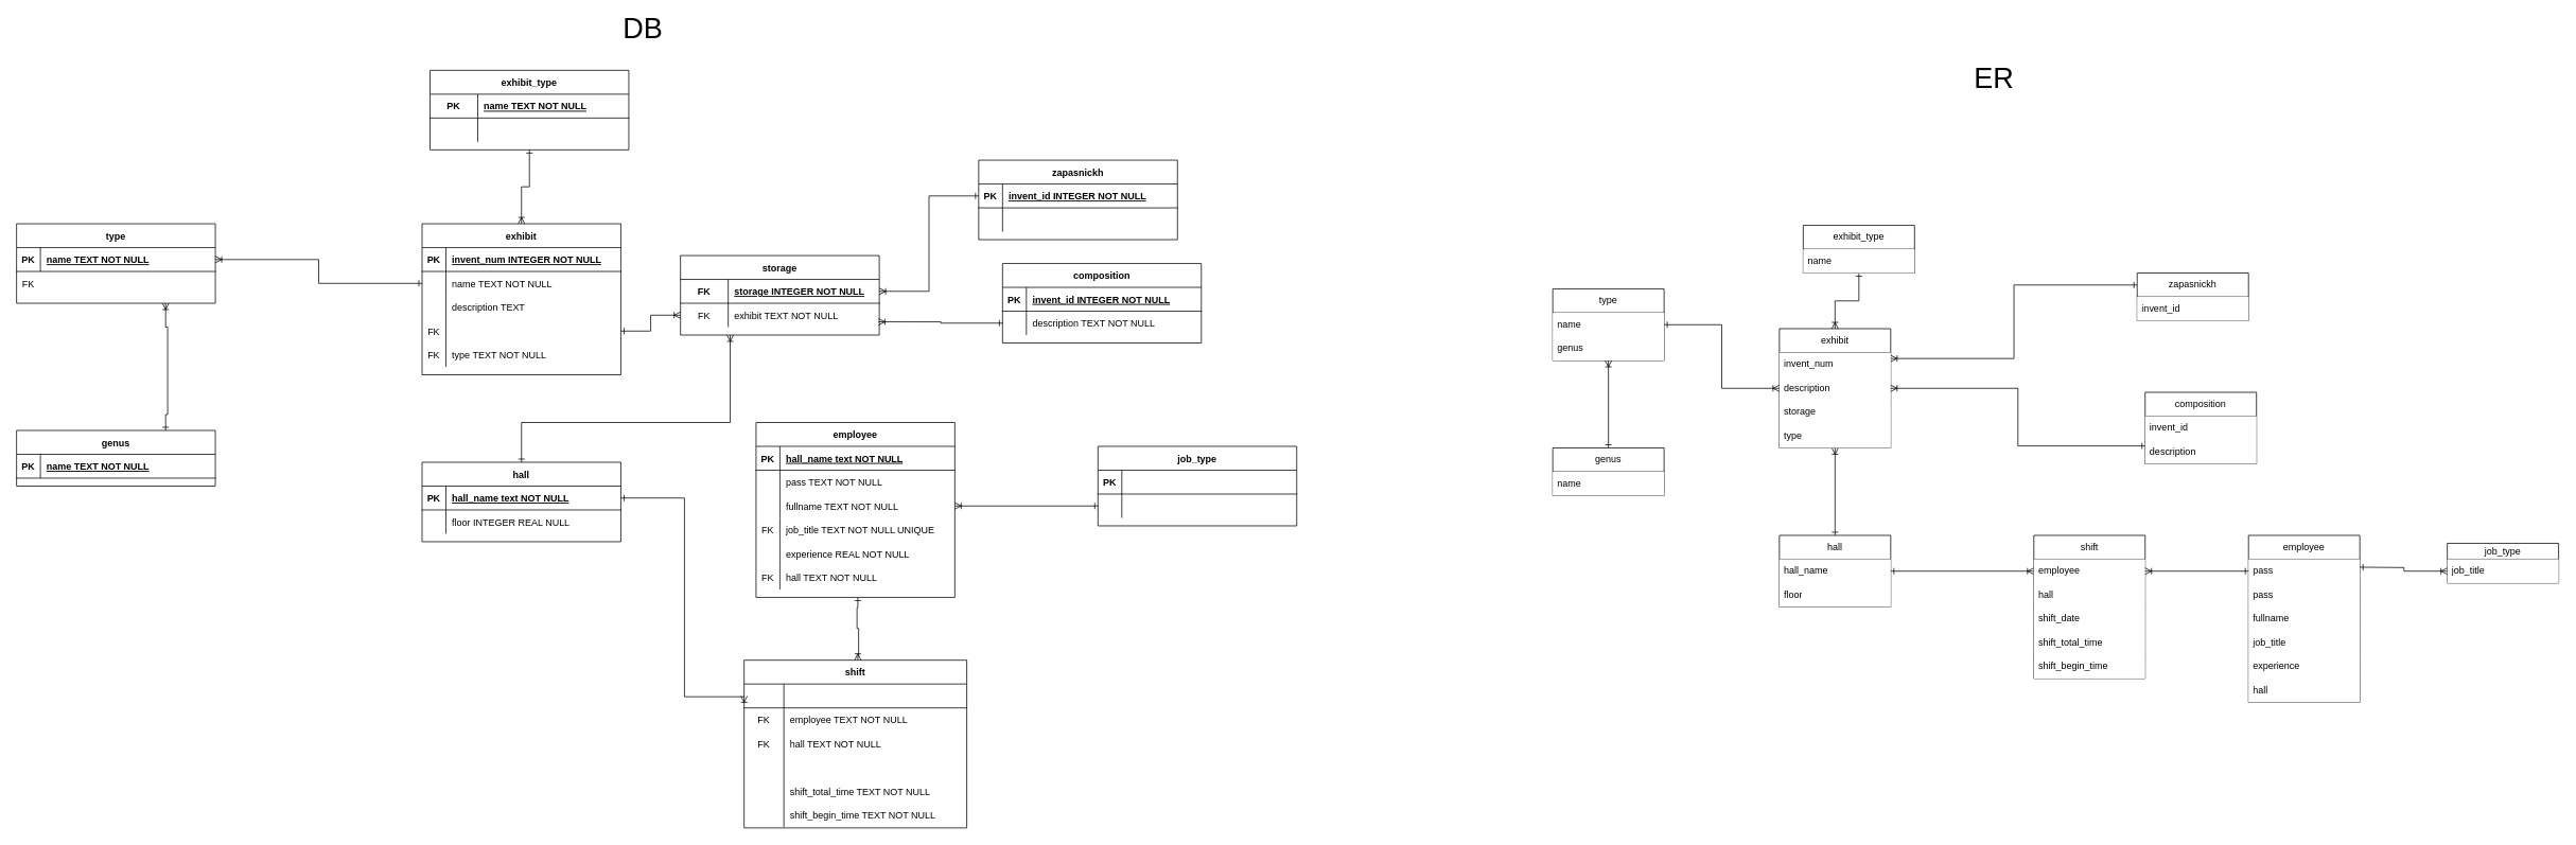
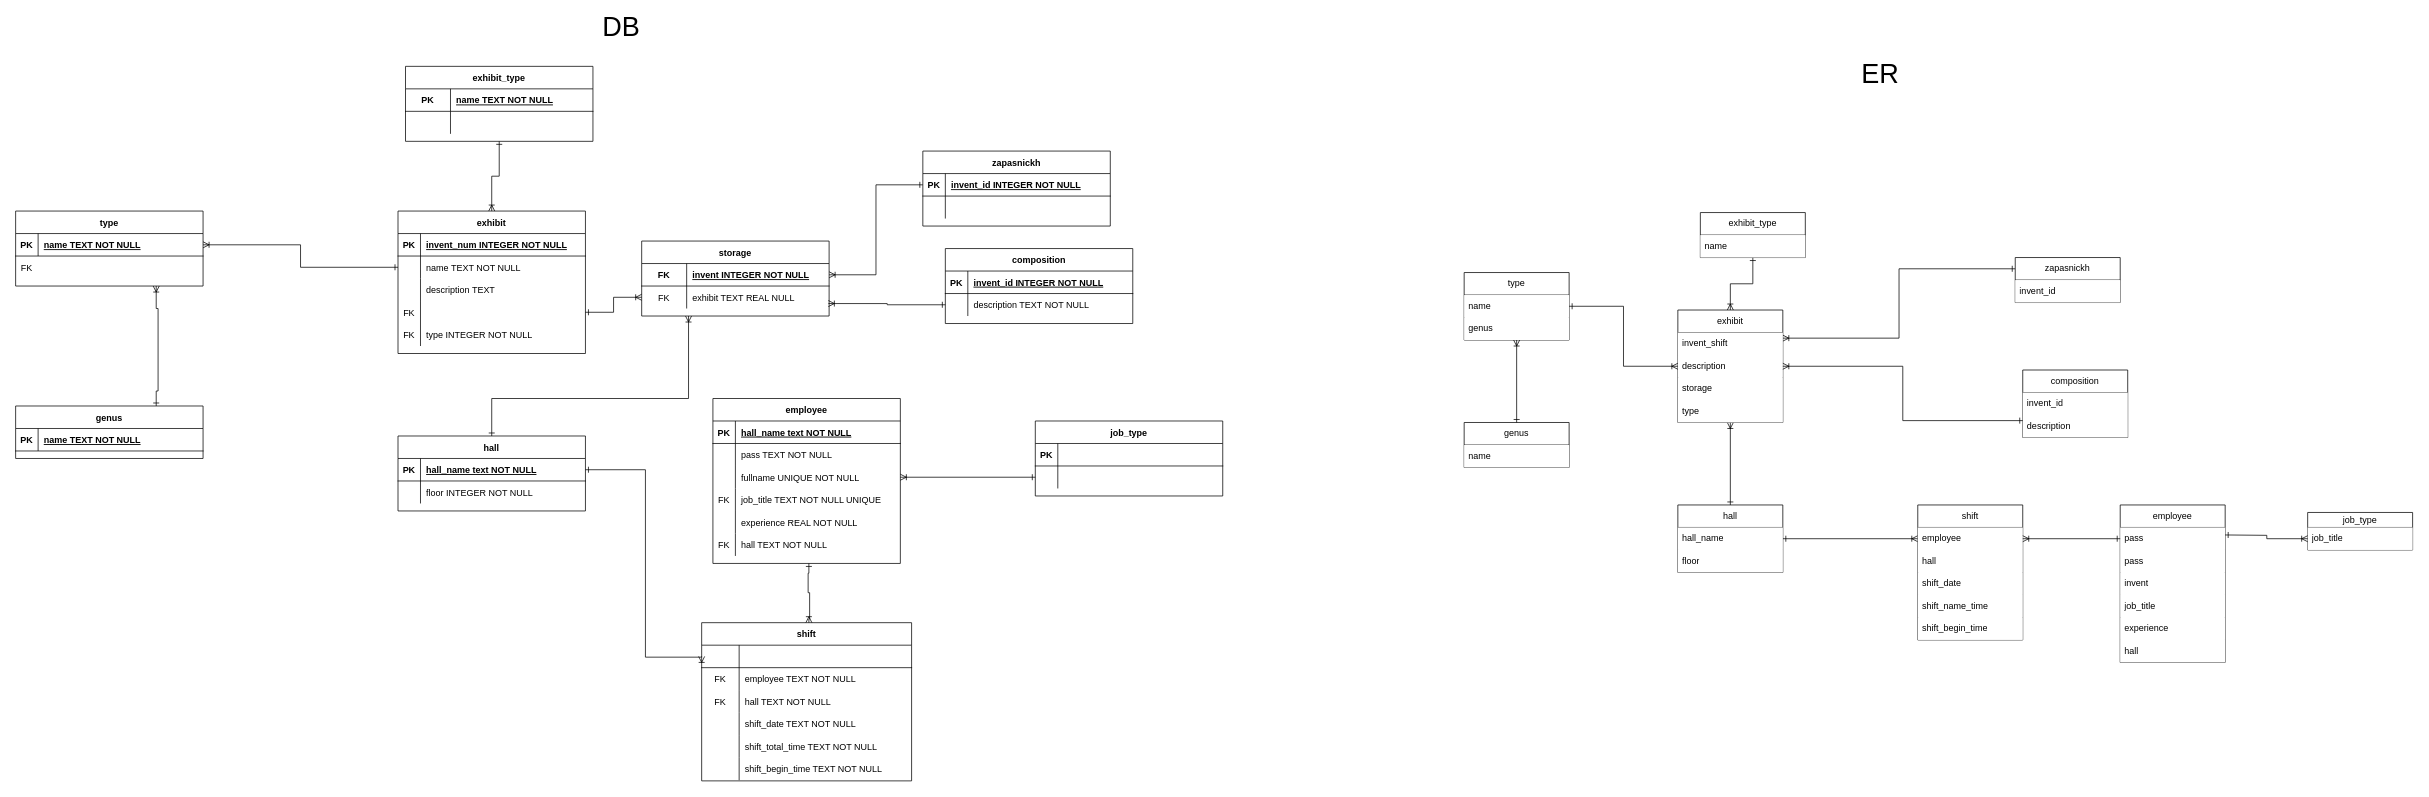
- <mxCell id="89" value="&lt;font style=&quot;font-size: 36px;&quot;&gt;DB&lt;/font&gt;" style="text;html=1;align=center;verticalAlign=middle;whiteSpace=wrap;rounded=0;" vertex="1" parent="1"><mxGeometry x="778" y="20" width="60" height="30" as="geometry" /></mxCell>
+ <mxCell id="89" value="&lt;font style=&quot;font-size: 36px;&quot;&gt;DB&lt;/font&gt;" style="text;html=1;align=center;verticalAlign=middle;whiteSpace=wrap;rounded=0;" vertex="1" parent="1"><mxGeometry x="798" y="20" width="60" height="30" as="geometry" /></mxCell>
- <mxCell id="85" value="storage INTEGER NOT NULL " style="shape=partialRectangle;overflow=hidden;connectable=0;fillColor=none;top=0;left=0;bottom=0;right=0;align=left;spacingLeft=6;fontStyle=5;" parent="83" vertex="1"><mxGeometry x="60" width="190" height="30" as="geometry"><mxRectangle width="190" height="30" as="alternateBounds" /></mxGeometry></mxCell>
+ <mxCell id="85" value="invent INTEGER NOT NULL " style="shape=partialRectangle;overflow=hidden;connectable=0;fillColor=none;top=0;left=0;bottom=0;right=0;align=left;spacingLeft=6;fontStyle=5;" parent="83" vertex="1"><mxGeometry x="60" width="190" height="30" as="geometry"><mxRectangle width="190" height="30" as="alternateBounds" /></mxGeometry></mxCell>
- <mxCell id="88" value="exhibit TEXT NOT NULL" style="shape=partialRectangle;overflow=hidden;connectable=0;fillColor=none;top=0;left=0;bottom=0;right=0;align=left;spacingLeft=6;" parent="86" vertex="1"><mxGeometry x="60" width="190" height="30" as="geometry"><mxRectangle width="190" height="30" as="alternateBounds" /></mxGeometry></mxCell>
+ <mxCell id="88" value="exhibit TEXT REAL NULL" style="shape=partialRectangle;overflow=hidden;connectable=0;fillColor=none;top=0;left=0;bottom=0;right=0;align=left;spacingLeft=6;" parent="86" vertex="1"><mxGeometry x="60" width="190" height="30" as="geometry"><mxRectangle width="190" height="30" as="alternateBounds" /></mxGeometry></mxCell>
- <mxCell id="30" value="type TEXT NOT NULL " style="shape=partialRectangle;overflow=hidden;connectable=0;fillColor=none;top=0;left=0;bottom=0;right=0;align=left;spacingLeft=6;" vertex="1" parent="28"><mxGeometry x="30" width="220" height="30" as="geometry"><mxRectangle width="220" height="30" as="alternateBounds" /></mxGeometry></mxCell>
+ <mxCell id="30" value="type INTEGER NOT NULL " style="shape=partialRectangle;overflow=hidden;connectable=0;fillColor=none;top=0;left=0;bottom=0;right=0;align=left;spacingLeft=6;" vertex="1" parent="28"><mxGeometry x="30" width="220" height="30" as="geometry"><mxRectangle width="220" height="30" as="alternateBounds" /></mxGeometry></mxCell>
- <mxCell id="97" value="invent_num" style="text;strokeColor=none;fillColor=default;align=left;verticalAlign=middle;spacingLeft=4;spacingRight=4;overflow=hidden;points=[[0,0.5],[1,0.5]];portConstraint=eastwest;rotatable=0;whiteSpace=wrap;html=1;" vertex="1" parent="96"><mxGeometry y="30" width="140" height="30" as="geometry" /></mxCell>
+ <mxCell id="97" value="invent_shift" style="text;strokeColor=none;fillColor=default;align=left;verticalAlign=middle;spacingLeft=4;spacingRight=4;overflow=hidden;points=[[0,0.5],[1,0.5]];portConstraint=eastwest;rotatable=0;whiteSpace=wrap;html=1;" vertex="1" parent="96"><mxGeometry y="30" width="140" height="30" as="geometry" /></mxCell>
- <mxCell id="40" value="fullname TEXT NOT NULL" style="shape=partialRectangle;overflow=hidden;connectable=0;fillColor=none;top=0;left=0;bottom=0;right=0;align=left;spacingLeft=6;" parent="38" vertex="1"><mxGeometry x="30" width="220" height="30" as="geometry"><mxRectangle width="220" height="30" as="alternateBounds" /></mxGeometry></mxCell>
+ <mxCell id="40" value="fullname UNIQUE NOT NULL" style="shape=partialRectangle;overflow=hidden;connectable=0;fillColor=none;top=0;left=0;bottom=0;right=0;align=left;spacingLeft=6;" parent="38" vertex="1"><mxGeometry x="30" width="220" height="30" as="geometry"><mxRectangle width="220" height="30" as="alternateBounds" /></mxGeometry></mxCell>
- <mxCell id="15" value="floor INTEGER REAL NULL" style="shape=partialRectangle;overflow=hidden;connectable=0;fillColor=none;top=0;left=0;bottom=0;right=0;align=left;spacingLeft=6;" parent="13" vertex="1"><mxGeometry x="30" width="220" height="30" as="geometry"><mxRectangle width="220" height="30" as="alternateBounds" /></mxGeometry></mxCell>
+ <mxCell id="15" value="floor INTEGER NOT NULL" style="shape=partialRectangle;overflow=hidden;connectable=0;fillColor=none;top=0;left=0;bottom=0;right=0;align=left;spacingLeft=6;" parent="13" vertex="1"><mxGeometry x="30" width="220" height="30" as="geometry"><mxRectangle width="220" height="30" as="alternateBounds" /></mxGeometry></mxCell>
- <mxCell id="104" value="fullname" style="text;strokeColor=none;fillColor=default;align=left;verticalAlign=middle;spacingLeft=4;spacingRight=4;overflow=hidden;points=[[0,0.5],[1,0.5]];portConstraint=eastwest;rotatable=0;whiteSpace=wrap;html=1;" vertex="1" parent="101"><mxGeometry y="90" width="140" height="30" as="geometry" /></mxCell>
+ <mxCell id="104" value="invent" style="text;strokeColor=none;fillColor=default;align=left;verticalAlign=middle;spacingLeft=4;spacingRight=4;overflow=hidden;points=[[0,0.5],[1,0.5]];portConstraint=eastwest;rotatable=0;whiteSpace=wrap;html=1;" vertex="1" parent="101"><mxGeometry y="90" width="140" height="30" as="geometry" /></mxCell>
- <mxCell id="126" value="shift_total_time" style="text;strokeColor=none;fillColor=default;align=left;verticalAlign=middle;spacingLeft=4;spacingRight=4;overflow=hidden;points=[[0,0.5],[1,0.5]];portConstraint=eastwest;rotatable=0;whiteSpace=wrap;html=1;" vertex="1" parent="122"><mxGeometry y="120" width="140" height="30" as="geometry" /></mxCell>
+ <mxCell id="126" value="shift_name_time" style="text;strokeColor=none;fillColor=default;align=left;verticalAlign=middle;spacingLeft=4;spacingRight=4;overflow=hidden;points=[[0,0.5],[1,0.5]];portConstraint=eastwest;rotatable=0;whiteSpace=wrap;html=1;" vertex="1" parent="122"><mxGeometry y="120" width="140" height="30" as="geometry" /></mxCell>
+ <mxCell id="68" value="shift_date TEXT NOT NULL" style="shape=partialRectangle;overflow=hidden;connectable=0;fillColor=none;top=0;left=0;bottom=0;right=0;align=left;spacingLeft=6;" vertex="1" parent="66"><mxGeometry x="50" width="230" height="30" as="geometry"><mxRectangle width="230" height="30" as="alternateBounds" /></mxGeometry></mxCell>
